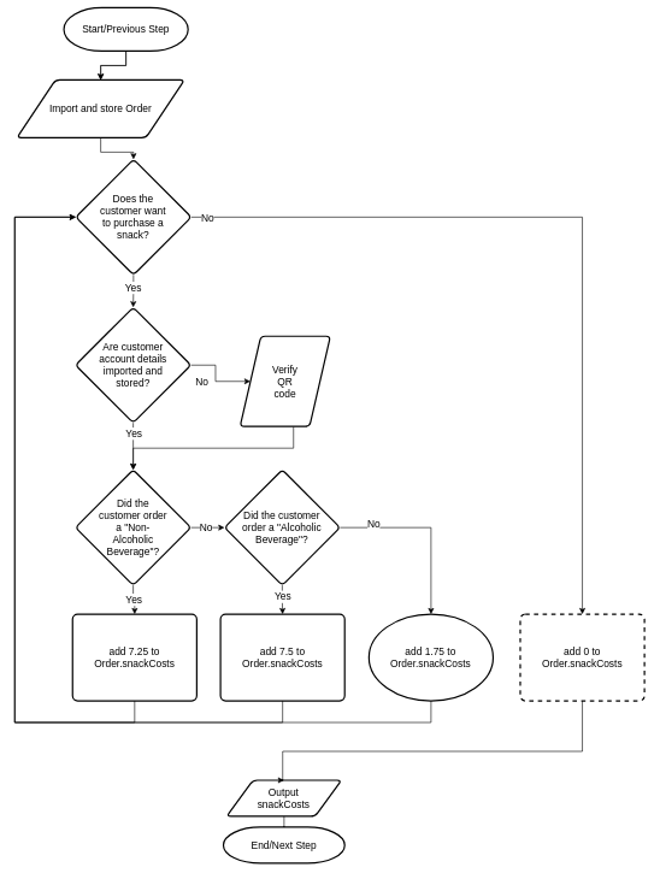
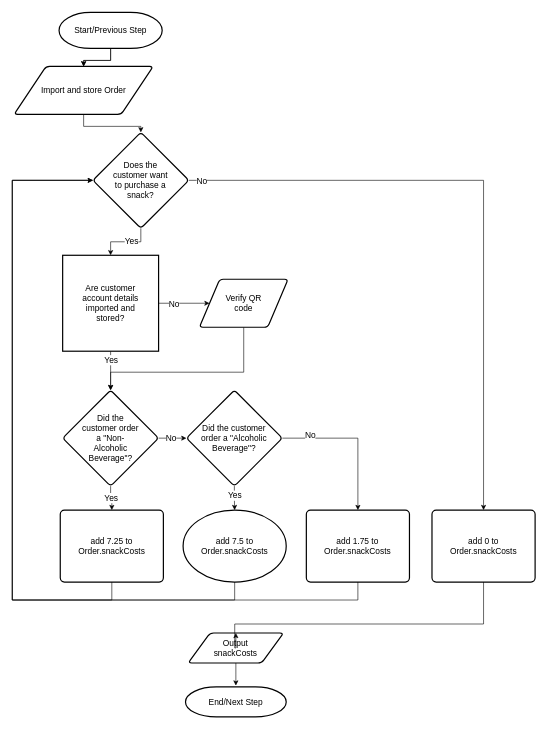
- <mxCell id="3" value="Start/Previous Step" style="strokeWidth=2;html=1;shape=mxgraph.flowchart.terminator;whiteSpace=wrap;spacing=20;spacingTop=5;spacingBottom=5;spacingLeft=5;spacingRight=5;fontSize=14;" parent="1" vertex="1"><mxGeometry x="88" y="10" width="172" height="60" as="geometry" /></mxCell>
+ <mxCell id="3" value="Start/Previous Step" style="strokeWidth=2;html=1;shape=mxgraph.flowchart.terminator;whiteSpace=wrap;spacing=20;spacingTop=5;spacingBottom=5;spacingLeft=5;spacingRight=5;fontSize=14;" parent="1" vertex="1"><mxGeometry x="98" y="20" width="172" height="60" as="geometry" /></mxCell>
- <mxCell id="30" value="&lt;p style=&quot;line-height: 120%; font-size: 14px;&quot;&gt;Does the customer want to purchase a snack?&lt;/p&gt;" style="rhombus;whiteSpace=wrap;html=1;strokeWidth=2;rounded=1;arcSize=12;verticalAlign=middle;horizontal=1;spacing=20;spacingBottom=0;spacingTop=0;spacingLeft=10;spacingRight=10;fontSize=14;" parent="1" vertex="1"><mxGeometry x="104.44" y="220" width="160" height="160" as="geometry" /></mxCell>
+ <mxCell id="30" value="&lt;p style=&quot;line-height: 120%; font-size: 14px;&quot;&gt;Does the customer want to purchase a snack?&lt;/p&gt;" style="rhombus;whiteSpace=wrap;html=1;strokeWidth=2;rounded=1;arcSize=12;verticalAlign=middle;horizontal=1;spacing=20;spacingBottom=0;spacingTop=0;spacingLeft=10;spacingRight=10;fontSize=14;" parent="1" vertex="1"><mxGeometry x="154.44" y="220" width="160" height="160" as="geometry" /></mxCell>
- <mxCell id="35" value="&lt;p style=&quot;line-height: 120%; font-size: 14px;&quot;&gt;Are customer account details imported and stored?&lt;/p&gt;" style="rhombus;whiteSpace=wrap;html=1;strokeWidth=2;rounded=1;arcSize=12;verticalAlign=middle;horizontal=1;spacing=20;spacingBottom=0;spacingTop=0;spacingLeft=10;spacingRight=10;fontSize=14;" parent="1" vertex="1"><mxGeometry x="104" y="425" width="160" height="160" as="geometry" /></mxCell>
+ <mxCell id="35" value="&lt;p style=&quot;line-height: 120%; font-size: 14px;&quot;&gt;Are customer account details imported and stored?&lt;/p&gt;" style="whiteSpace=wrap;html=1;strokeWidth=2;arcSize=12;verticalAlign=middle;horizontal=1;spacing=20;spacingBottom=0;spacingTop=0;spacingLeft=10;spacingRight=10;fontSize=14;rounded=0;" parent="1" vertex="1"><mxGeometry x="104" y="425" width="160" height="160" as="geometry" /></mxCell>
- <mxCell id="37" value="&lt;div style=&quot;font-size: 14px;&quot;&gt;&lt;div style=&quot;font-size: 14px;&quot;&gt;Verify QR code&lt;/div&gt;&lt;/div&gt;" style="shape=parallelogram;html=1;strokeWidth=2;perimeter=parallelogramPerimeter;whiteSpace=wrap;rounded=1;arcSize=12;size=0.23;spacing=20;spacingTop=0;spacingBottom=0;spacingLeft=20;spacingRight=20;fontSize=14;" parent="1" vertex="1"><mxGeometry x="332" y="465" width="125" height="125" as="geometry" /></mxCell>
+ <mxCell id="37" value="&lt;div style=&quot;font-size: 14px;&quot;&gt;&lt;div style=&quot;font-size: 14px;&quot;&gt;Verify QR code&lt;/div&gt;&lt;/div&gt;" style="shape=parallelogram;html=1;strokeWidth=2;perimeter=parallelogramPerimeter;whiteSpace=wrap;rounded=1;arcSize=12;size=0.23;spacing=20;spacingTop=0;spacingBottom=0;spacingLeft=20;spacingRight=20;fontSize=14;" parent="1" vertex="1"><mxGeometry x="332" y="465" width="148" height="80" as="geometry" /></mxCell>
- <mxCell id="23" value="add 7.5 to Order.snackCosts" style="rounded=1;whiteSpace=wrap;html=1;absoluteArcSize=1;arcSize=14;strokeWidth=2;spacing=10;spacingTop=0;spacingBottom=0;spacingLeft=0;spacingRight=0;fontSize=14;" parent="1" vertex="1"><mxGeometry x="304.88" y="850" width="172" height="120" as="geometry" /></mxCell>
+ <mxCell id="23" value="add 7.5 to Order.snackCosts" style="ellipse;whiteSpace=wrap;html=1;absoluteArcSize=1;arcSize=14;strokeWidth=2;spacing=10;spacingTop=0;spacingBottom=0;spacingLeft=0;spacingRight=0;fontSize=14;" parent="1" vertex="1"><mxGeometry x="304.88" y="850" width="172" height="120" as="geometry" /></mxCell>
- <mxCell id="25" value="add 1.75 to Order.snackCosts" style="ellipse;whiteSpace=wrap;html=1;absoluteArcSize=1;arcSize=14;strokeWidth=2;spacing=10;spacingTop=0;spacingBottom=0;spacingLeft=0;spacingRight=0;fontSize=14;" parent="1" vertex="1"><mxGeometry x="510.44" y="850" width="172" height="120" as="geometry" /></mxCell>
+ <mxCell id="25" value="add 1.75 to Order.snackCosts" style="rounded=1;whiteSpace=wrap;html=1;absoluteArcSize=1;arcSize=14;strokeWidth=2;spacing=10;spacingTop=0;spacingBottom=0;spacingLeft=0;spacingRight=0;fontSize=14;" parent="1" vertex="1"><mxGeometry x="510.44" y="850" width="172" height="120" as="geometry" /></mxCell>
- <mxCell id="39" value="add 0 to Order.snackCosts" style="rounded=1;whiteSpace=wrap;html=1;absoluteArcSize=1;arcSize=14;strokeWidth=2;spacing=10;spacingTop=0;spacingBottom=0;spacingLeft=0;spacingRight=0;fontSize=14;dashed=1;" parent="1" vertex="1"><mxGeometry x="720" y="850" width="172" height="120" as="geometry" /></mxCell>
+ <mxCell id="39" value="add 0 to Order.snackCosts" style="rounded=1;whiteSpace=wrap;html=1;absoluteArcSize=1;arcSize=14;strokeWidth=2;spacing=10;spacingTop=0;spacingBottom=0;spacingLeft=0;spacingRight=0;fontSize=14;" parent="1" vertex="1"><mxGeometry x="720" y="850" width="172" height="120" as="geometry" /></mxCell>
- <mxCell id="17" value="&lt;div style=&quot;font-size: 14px;&quot;&gt;Output snackCosts&lt;/div&gt;" style="shape=parallelogram;html=1;strokeWidth=2;perimeter=parallelogramPerimeter;whiteSpace=wrap;rounded=1;arcSize=12;size=0.23;spacing=20;spacingTop=20;spacingBottom=20;spacingLeft=30;spacingRight=30;fontSize=14;" parent="1" vertex="1"><mxGeometry x="313.32" y="1080" width="159.12" height="50" as="geometry" /></mxCell>
+ <mxCell id="17" value="&lt;div style=&quot;font-size: 14px;&quot;&gt;Output snackCosts&lt;/div&gt;" style="shape=parallelogram;html=1;strokeWidth=2;perimeter=parallelogramPerimeter;whiteSpace=wrap;rounded=1;arcSize=12;size=0.23;spacing=20;spacingTop=20;spacingBottom=20;spacingLeft=30;spacingRight=30;fontSize=14;" parent="1" vertex="1"><mxGeometry x="313.32" y="1055" width="159.12" height="50" as="geometry" /></mxCell>
